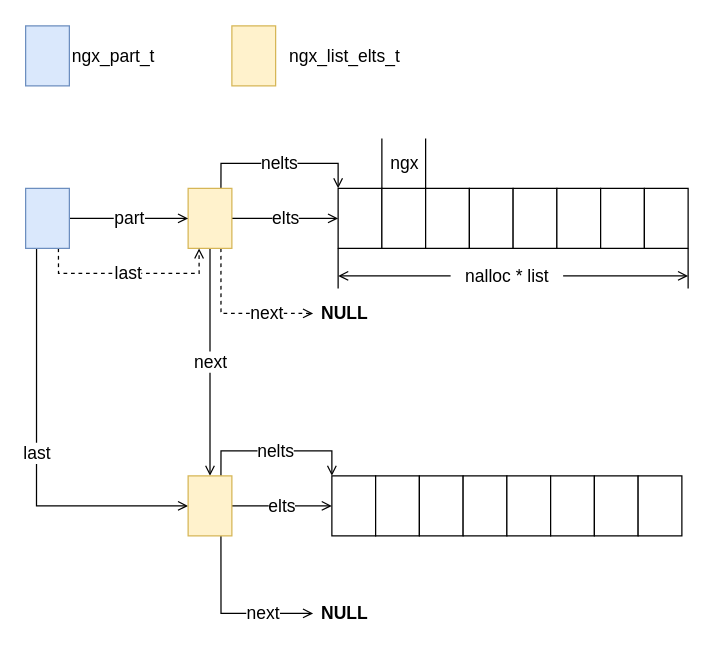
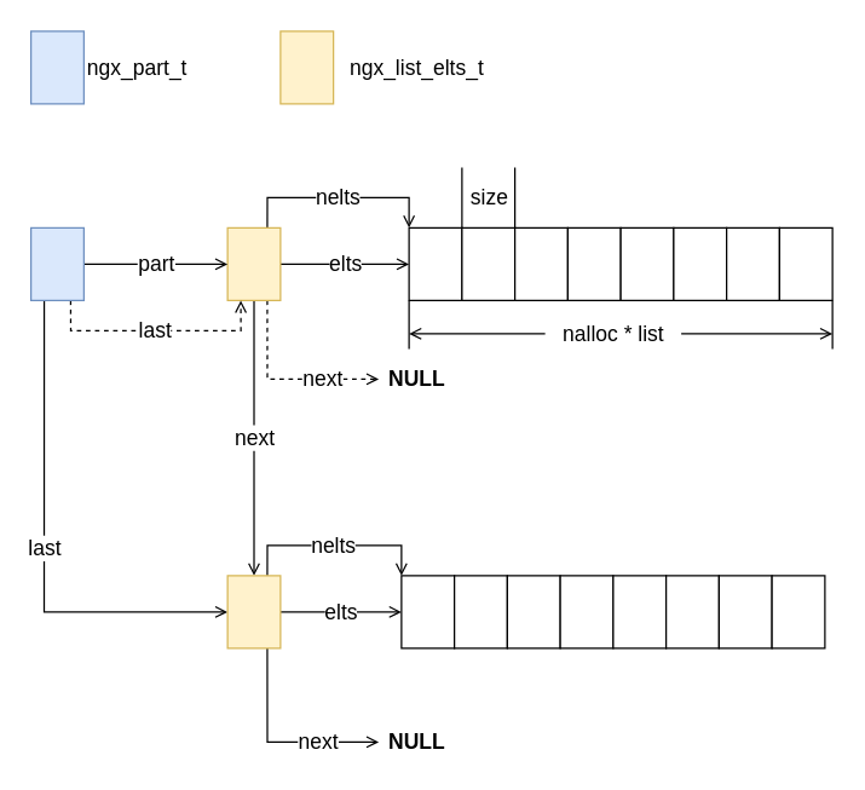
- <mxCell id="38" value="ngx" style="text;html=1;align=center;verticalAlign=middle;resizable=0;points=[];autosize=1;strokeColor=none;fillColor=none;fontSize=14;strokeWidth=1;" parent="1" vertex="1"><mxGeometry x="302.5" y="120" width="40" height="20" as="geometry" /></mxCell>
+ <mxCell id="38" value="size" style="text;html=1;align=center;verticalAlign=middle;resizable=0;points=[];autosize=1;strokeColor=none;fillColor=none;fontSize=14;strokeWidth=1;" parent="1" vertex="1"><mxGeometry x="302.5" y="120" width="40" height="20" as="geometry" /></mxCell>
